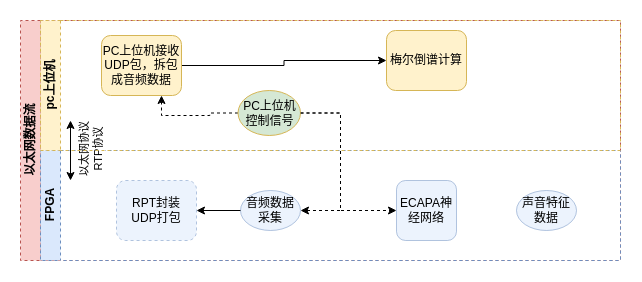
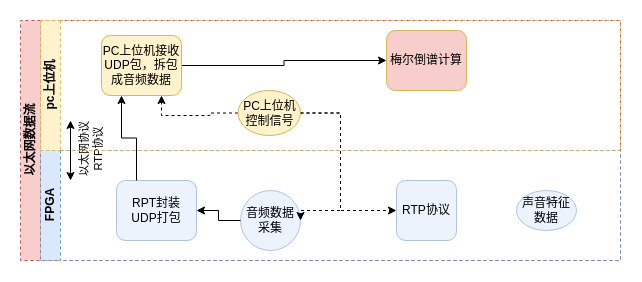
- <mxCell id="15" value="梅尔倒谱计算" style="whiteSpace=wrap;html=1;rounded=1;glass=0;fillColor=#fff2cc;strokeColor=#d6b656;" vertex="1" parent="12"><mxGeometry x="346" y="10" width="80" height="60" as="geometry" /></mxCell>
+ <mxCell id="15" value="梅尔倒谱计算" style="whiteSpace=wrap;html=1;rounded=1;glass=0;fillColor=#f8cecc;strokeColor=#d6b656;" vertex="1" parent="12"><mxGeometry x="346" y="10" width="80" height="60" as="geometry" /></mxCell>
- <mxCell id="17" value="PC上位机控制信号" style="ellipse;whiteSpace=wrap;html=1;rounded=0;fillColor=#d5e8d4;strokeColor=#d6b656;" vertex="1" parent="12"><mxGeometry x="197.5" y="70" width="62.5" height="45" as="geometry" /></mxCell>
+ <mxCell id="17" value="PC上位机控制信号" style="ellipse;whiteSpace=wrap;html=1;rounded=0;fillColor=#fff2cc;strokeColor=#d6b656;" vertex="1" parent="12"><mxGeometry x="197.5" y="70" width="62.5" height="45" as="geometry" /></mxCell>
+ <mxCell id="19" style="edgeStyle=orthogonalEdgeStyle;rounded=0;orthogonalLoop=1;jettySize=auto;html=1;exitX=0.25;exitY=0;exitDx=0;exitDy=0;entryX=0.25;entryY=1;entryDx=0;entryDy=0;" edge="1" parent="1" source="5" target="14"><mxGeometry relative="1" as="geometry" /></mxCell>
- <mxCell id="5" value="RPT封装&lt;div&gt;UDP打包&lt;/div&gt;" style="rounded=1;whiteSpace=wrap;html=1;fontFamily=Helvetica;fontSize=12;align=center;shadow=0;fillColor=#dae8fc;strokeColor=#6c8ebf;opacity=50;dashed=1;" parent="3" vertex="1"><mxGeometry x="76" y="30" width="80" height="60" as="geometry" /></mxCell>
+ <mxCell id="5" value="RPT封装&lt;div&gt;UDP打包&lt;/div&gt;" style="rounded=1;whiteSpace=wrap;html=1;fontFamily=Helvetica;fontSize=12;align=center;shadow=0;fillColor=#dae8fc;strokeColor=#6c8ebf;opacity=50;" parent="3" vertex="1"><mxGeometry x="76" y="30" width="80" height="60" as="geometry" /></mxCell>
- <mxCell id="8" value="音频数据采集" style="ellipse;whiteSpace=wrap;html=1;fillColor=#dae8fc;strokeColor=#6c8ebf;opacity=50;" parent="3" vertex="1"><mxGeometry x="200" y="40" width="60" height="40" as="geometry" /></mxCell>
+ <mxCell id="8" value="音频数据采集" style="ellipse;whiteSpace=wrap;html=1;fillColor=#dae8fc;strokeColor=#6c8ebf;opacity=50;" parent="3" vertex="1"><mxGeometry x="200" y="40" width="60" height="60" as="geometry" /></mxCell>
- <mxCell id="6" value="ECAPA神经网络" style="rounded=1;whiteSpace=wrap;html=1;fontFamily=Helvetica;fontSize=12;align=center;fillColor=#dae8fc;strokeColor=#6c8ebf;opacity=50;" parent="3" vertex="1"><mxGeometry x="356" y="30" width="60" height="60" as="geometry" /></mxCell>
+ <mxCell id="6" value="RTP协议" style="rounded=1;whiteSpace=wrap;html=1;fontFamily=Helvetica;fontSize=12;align=center;fillColor=#dae8fc;strokeColor=#6c8ebf;opacity=50;" parent="3" vertex="1"><mxGeometry x="356" y="30" width="60" height="60" as="geometry" /></mxCell>
